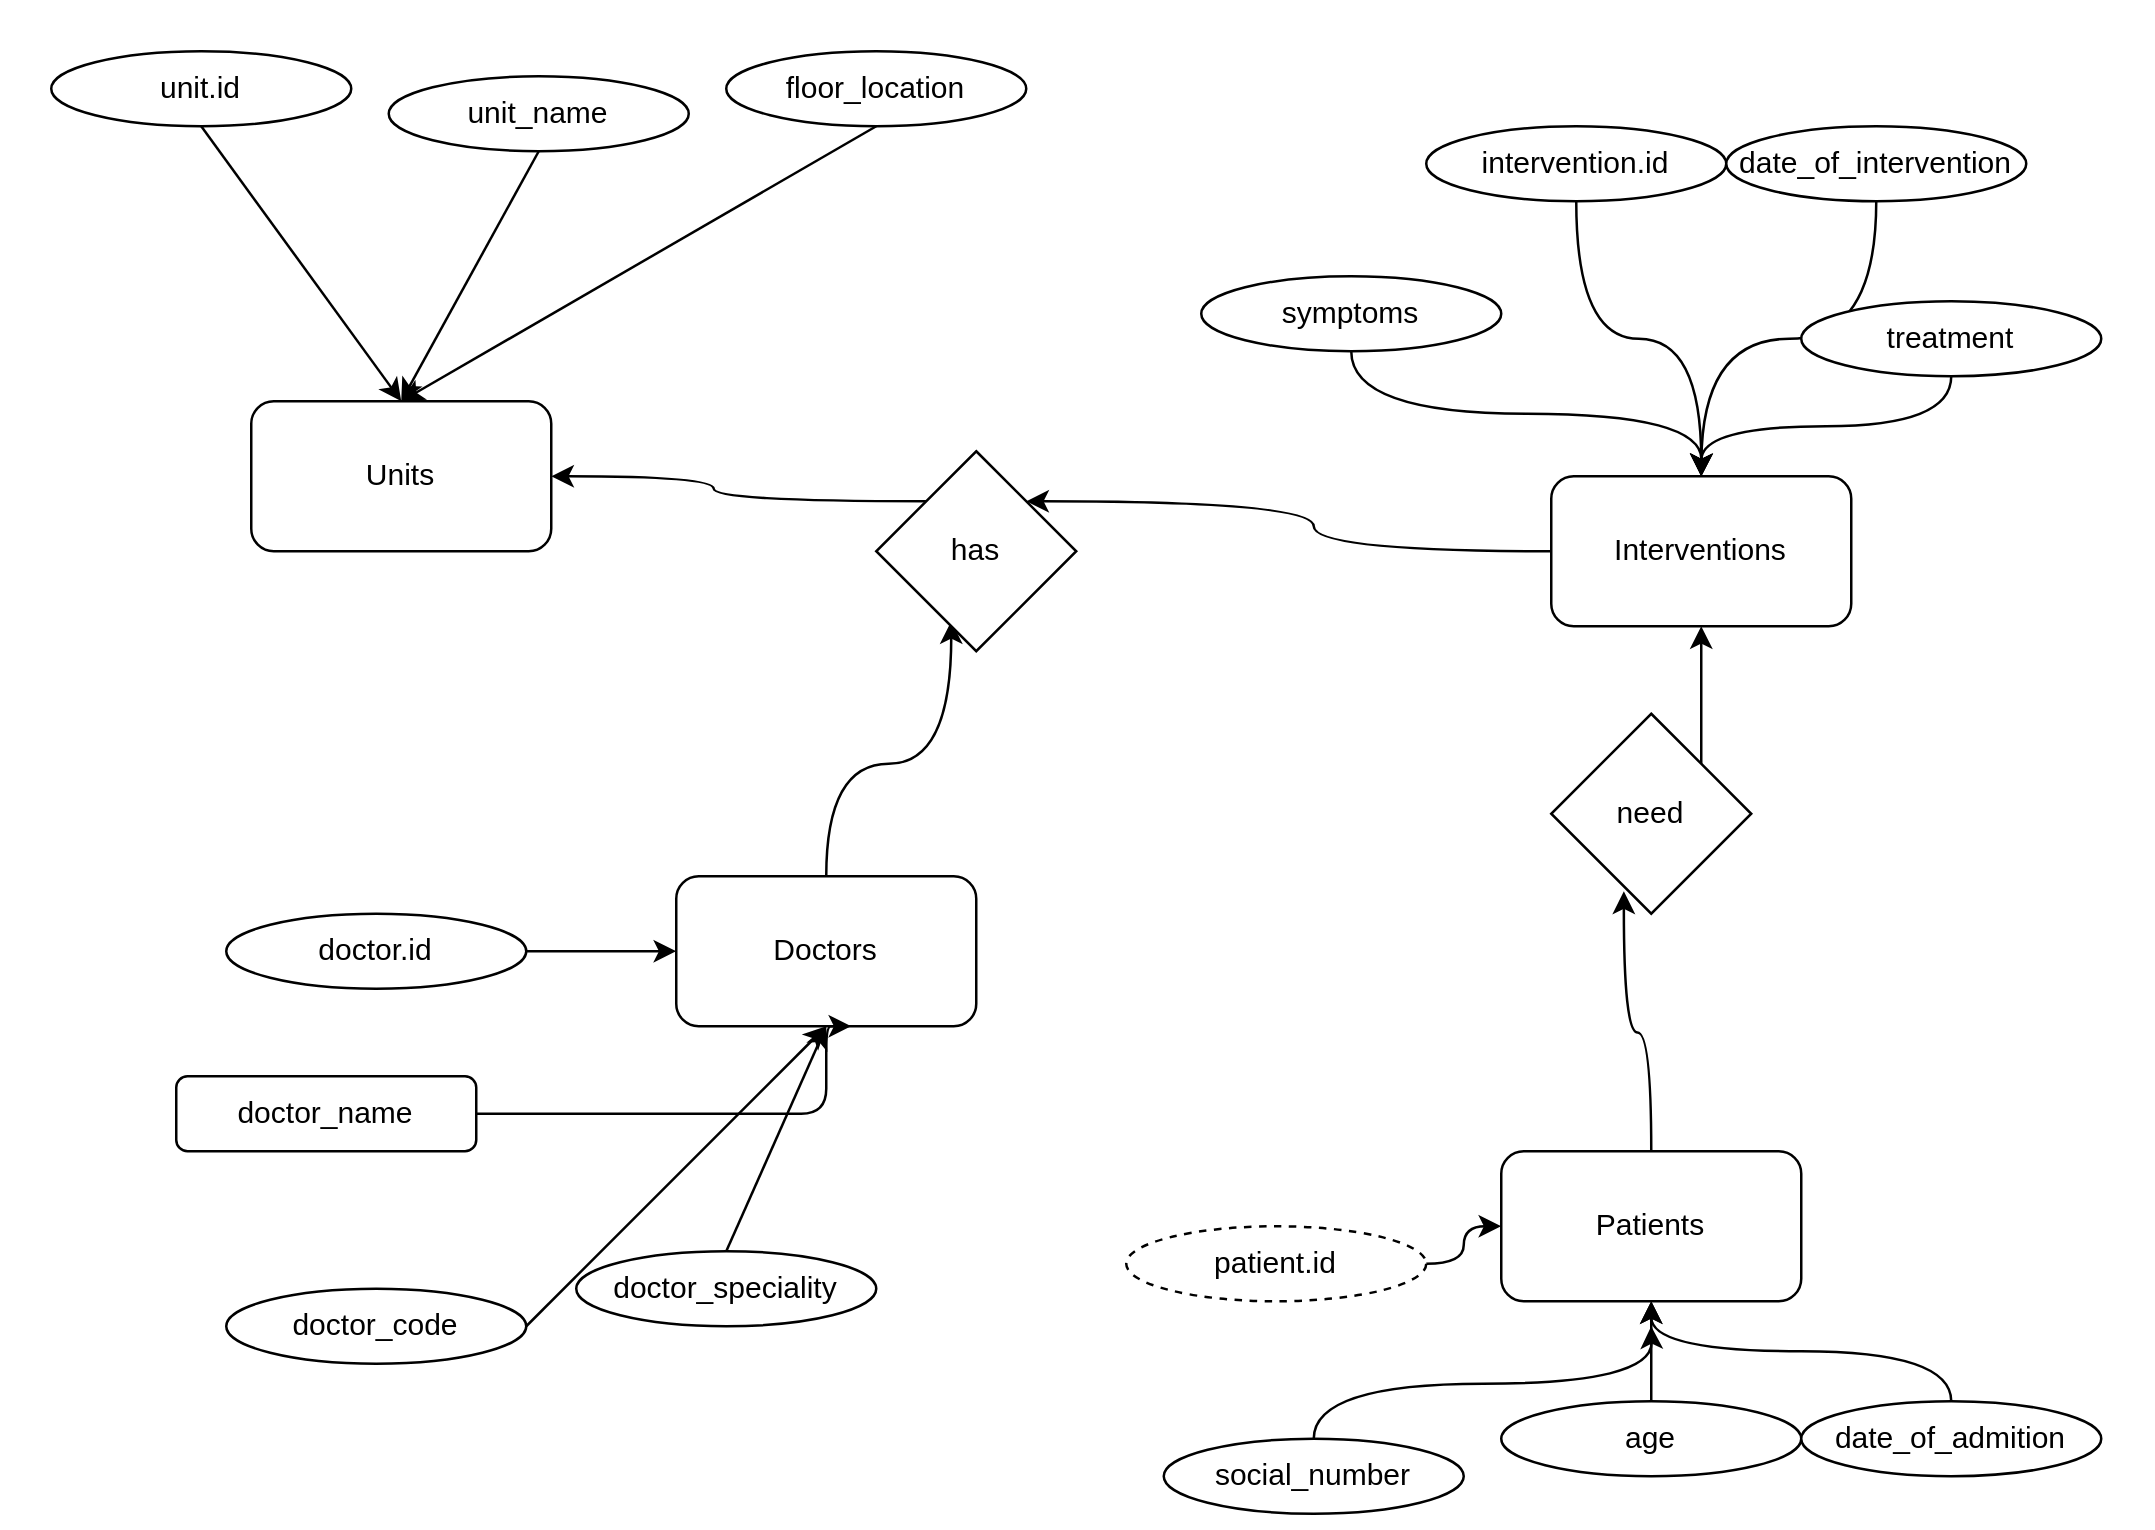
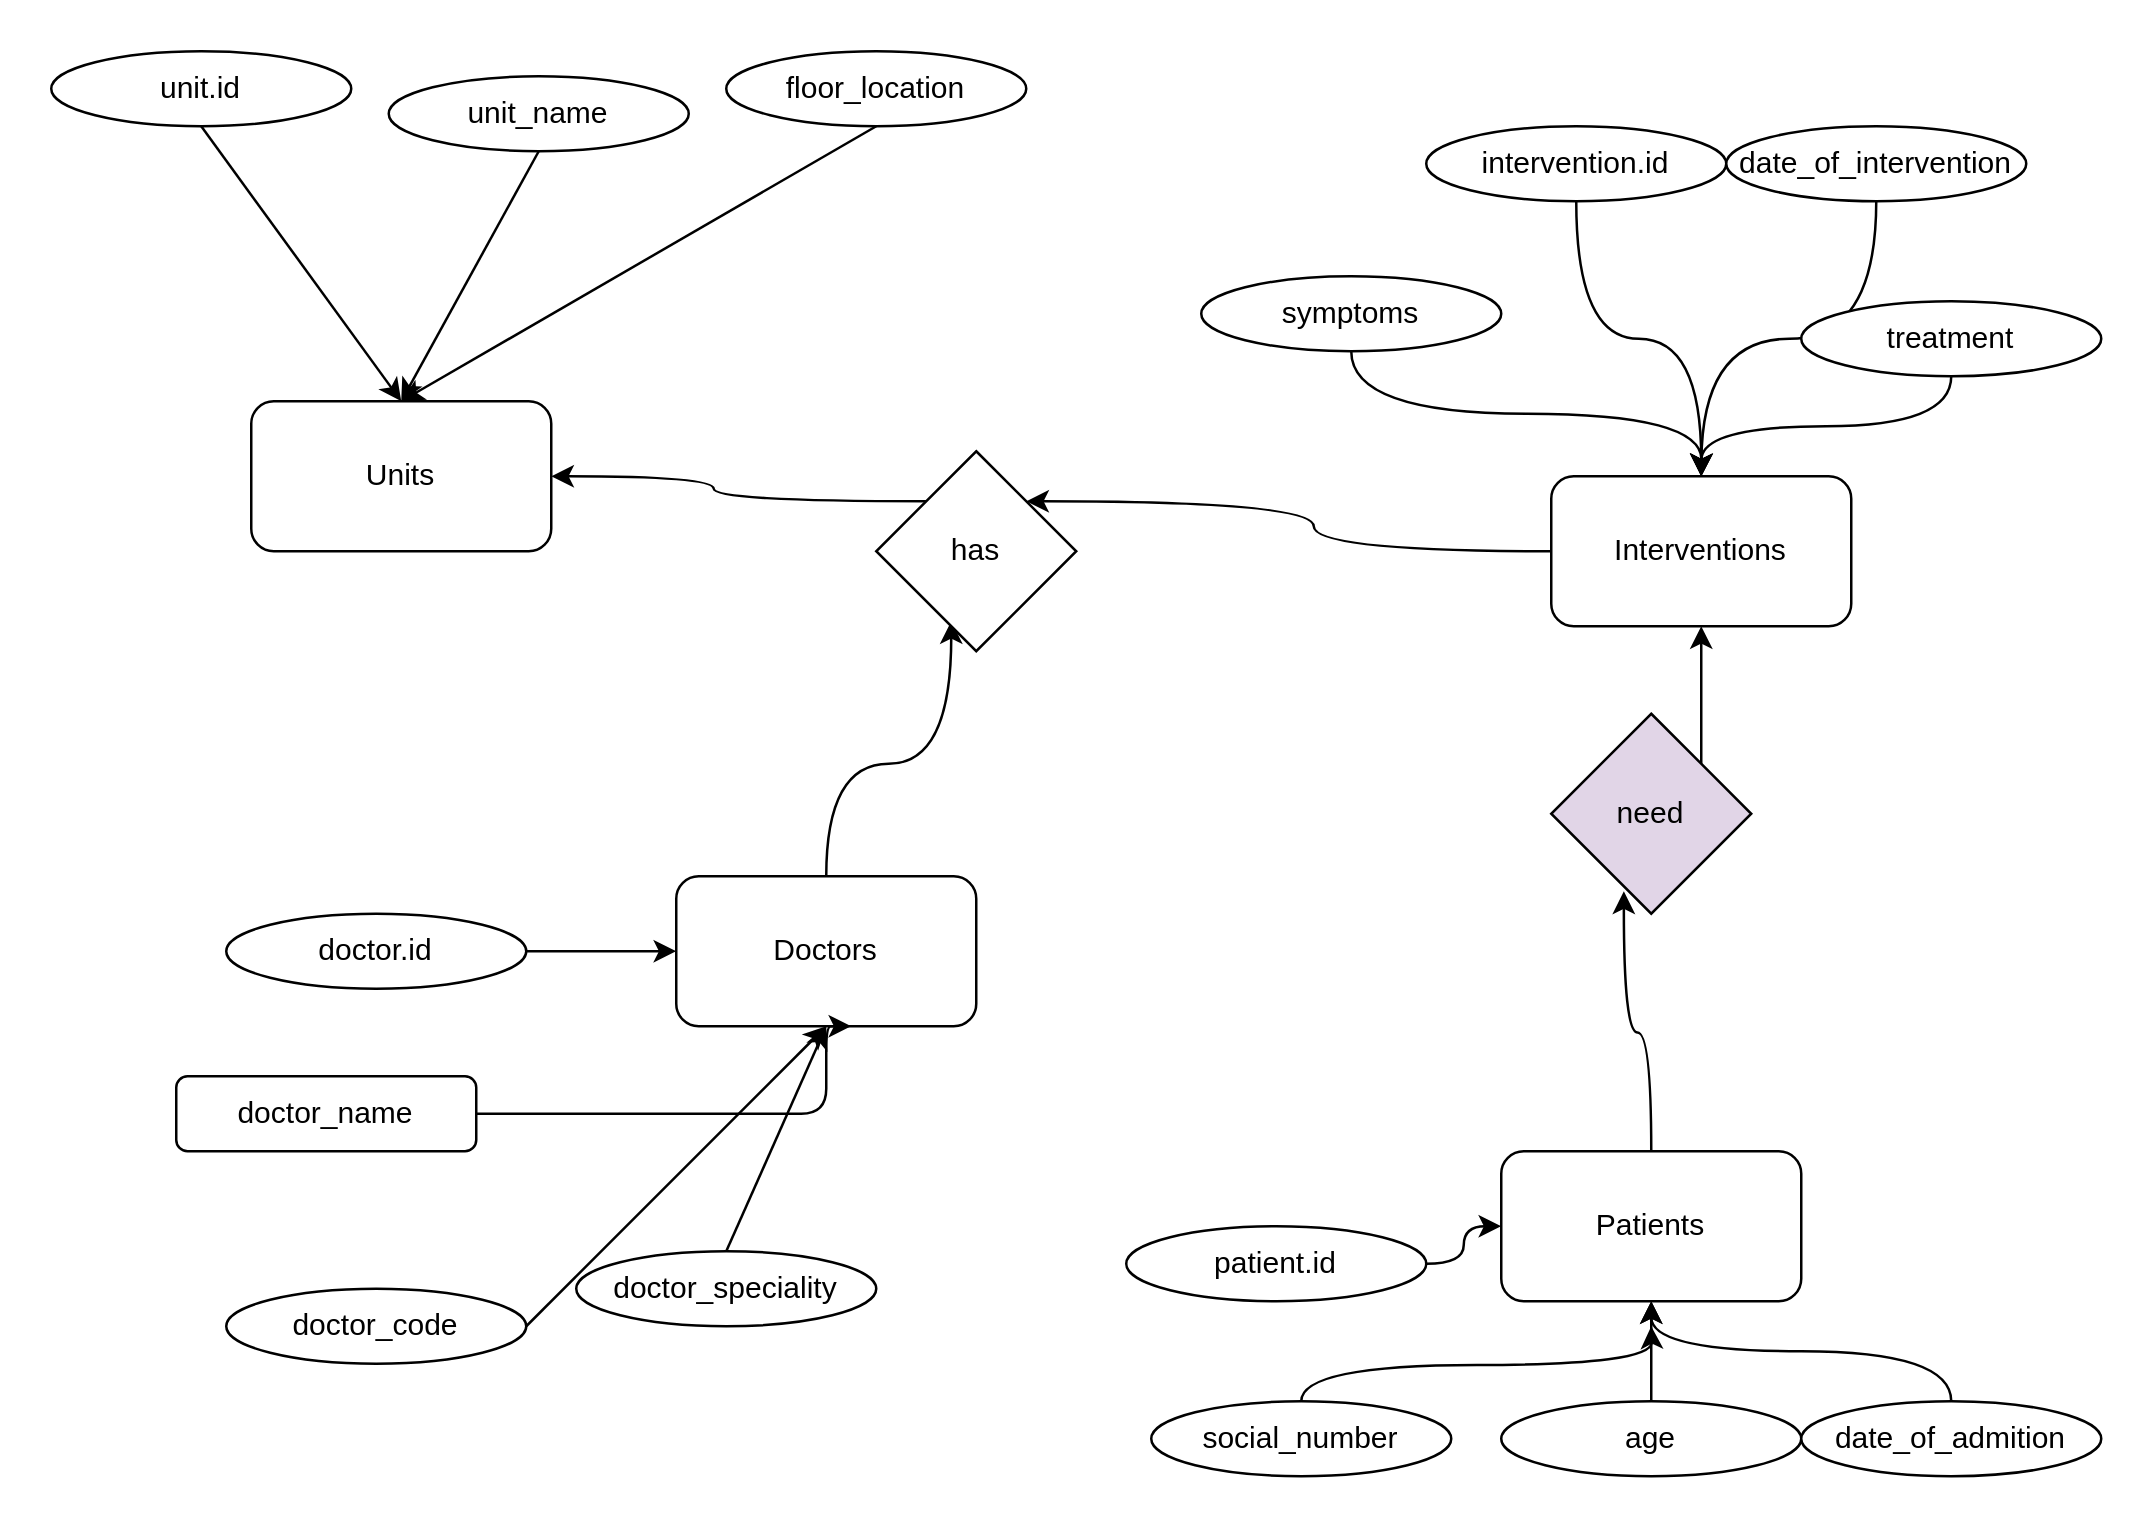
- <mxCell id="42" value="need" style="rhombus;whiteSpace=wrap;html=1;" vertex="1" parent="1"><mxGeometry x="620" y="285" width="80" height="80" as="geometry" /></mxCell>
+ <mxCell id="42" value="need" style="rhombus;whiteSpace=wrap;html=1;fillColor=#e1d5e7;" vertex="1" parent="1"><mxGeometry x="620" y="285" width="80" height="80" as="geometry" /></mxCell>
- <mxCell id="28" value="patient.id" style="ellipse;whiteSpace=wrap;html=1;dashed=1;" vertex="1" parent="1"><mxGeometry x="450" y="490" width="120" height="30" as="geometry" /></mxCell>
+ <mxCell id="28" value="patient.id" style="ellipse;whiteSpace=wrap;html=1;" vertex="1" parent="1"><mxGeometry x="450" y="490" width="120" height="30" as="geometry" /></mxCell>
- <mxCell id="30" value="social_number" style="ellipse;whiteSpace=wrap;html=1;" vertex="1" parent="1"><mxGeometry x="465" y="575" width="120" height="30" as="geometry" /></mxCell>
+ <mxCell id="30" value="social_number" style="ellipse;whiteSpace=wrap;html=1;" vertex="1" parent="1"><mxGeometry x="460" y="560" width="120" height="30" as="geometry" /></mxCell>
